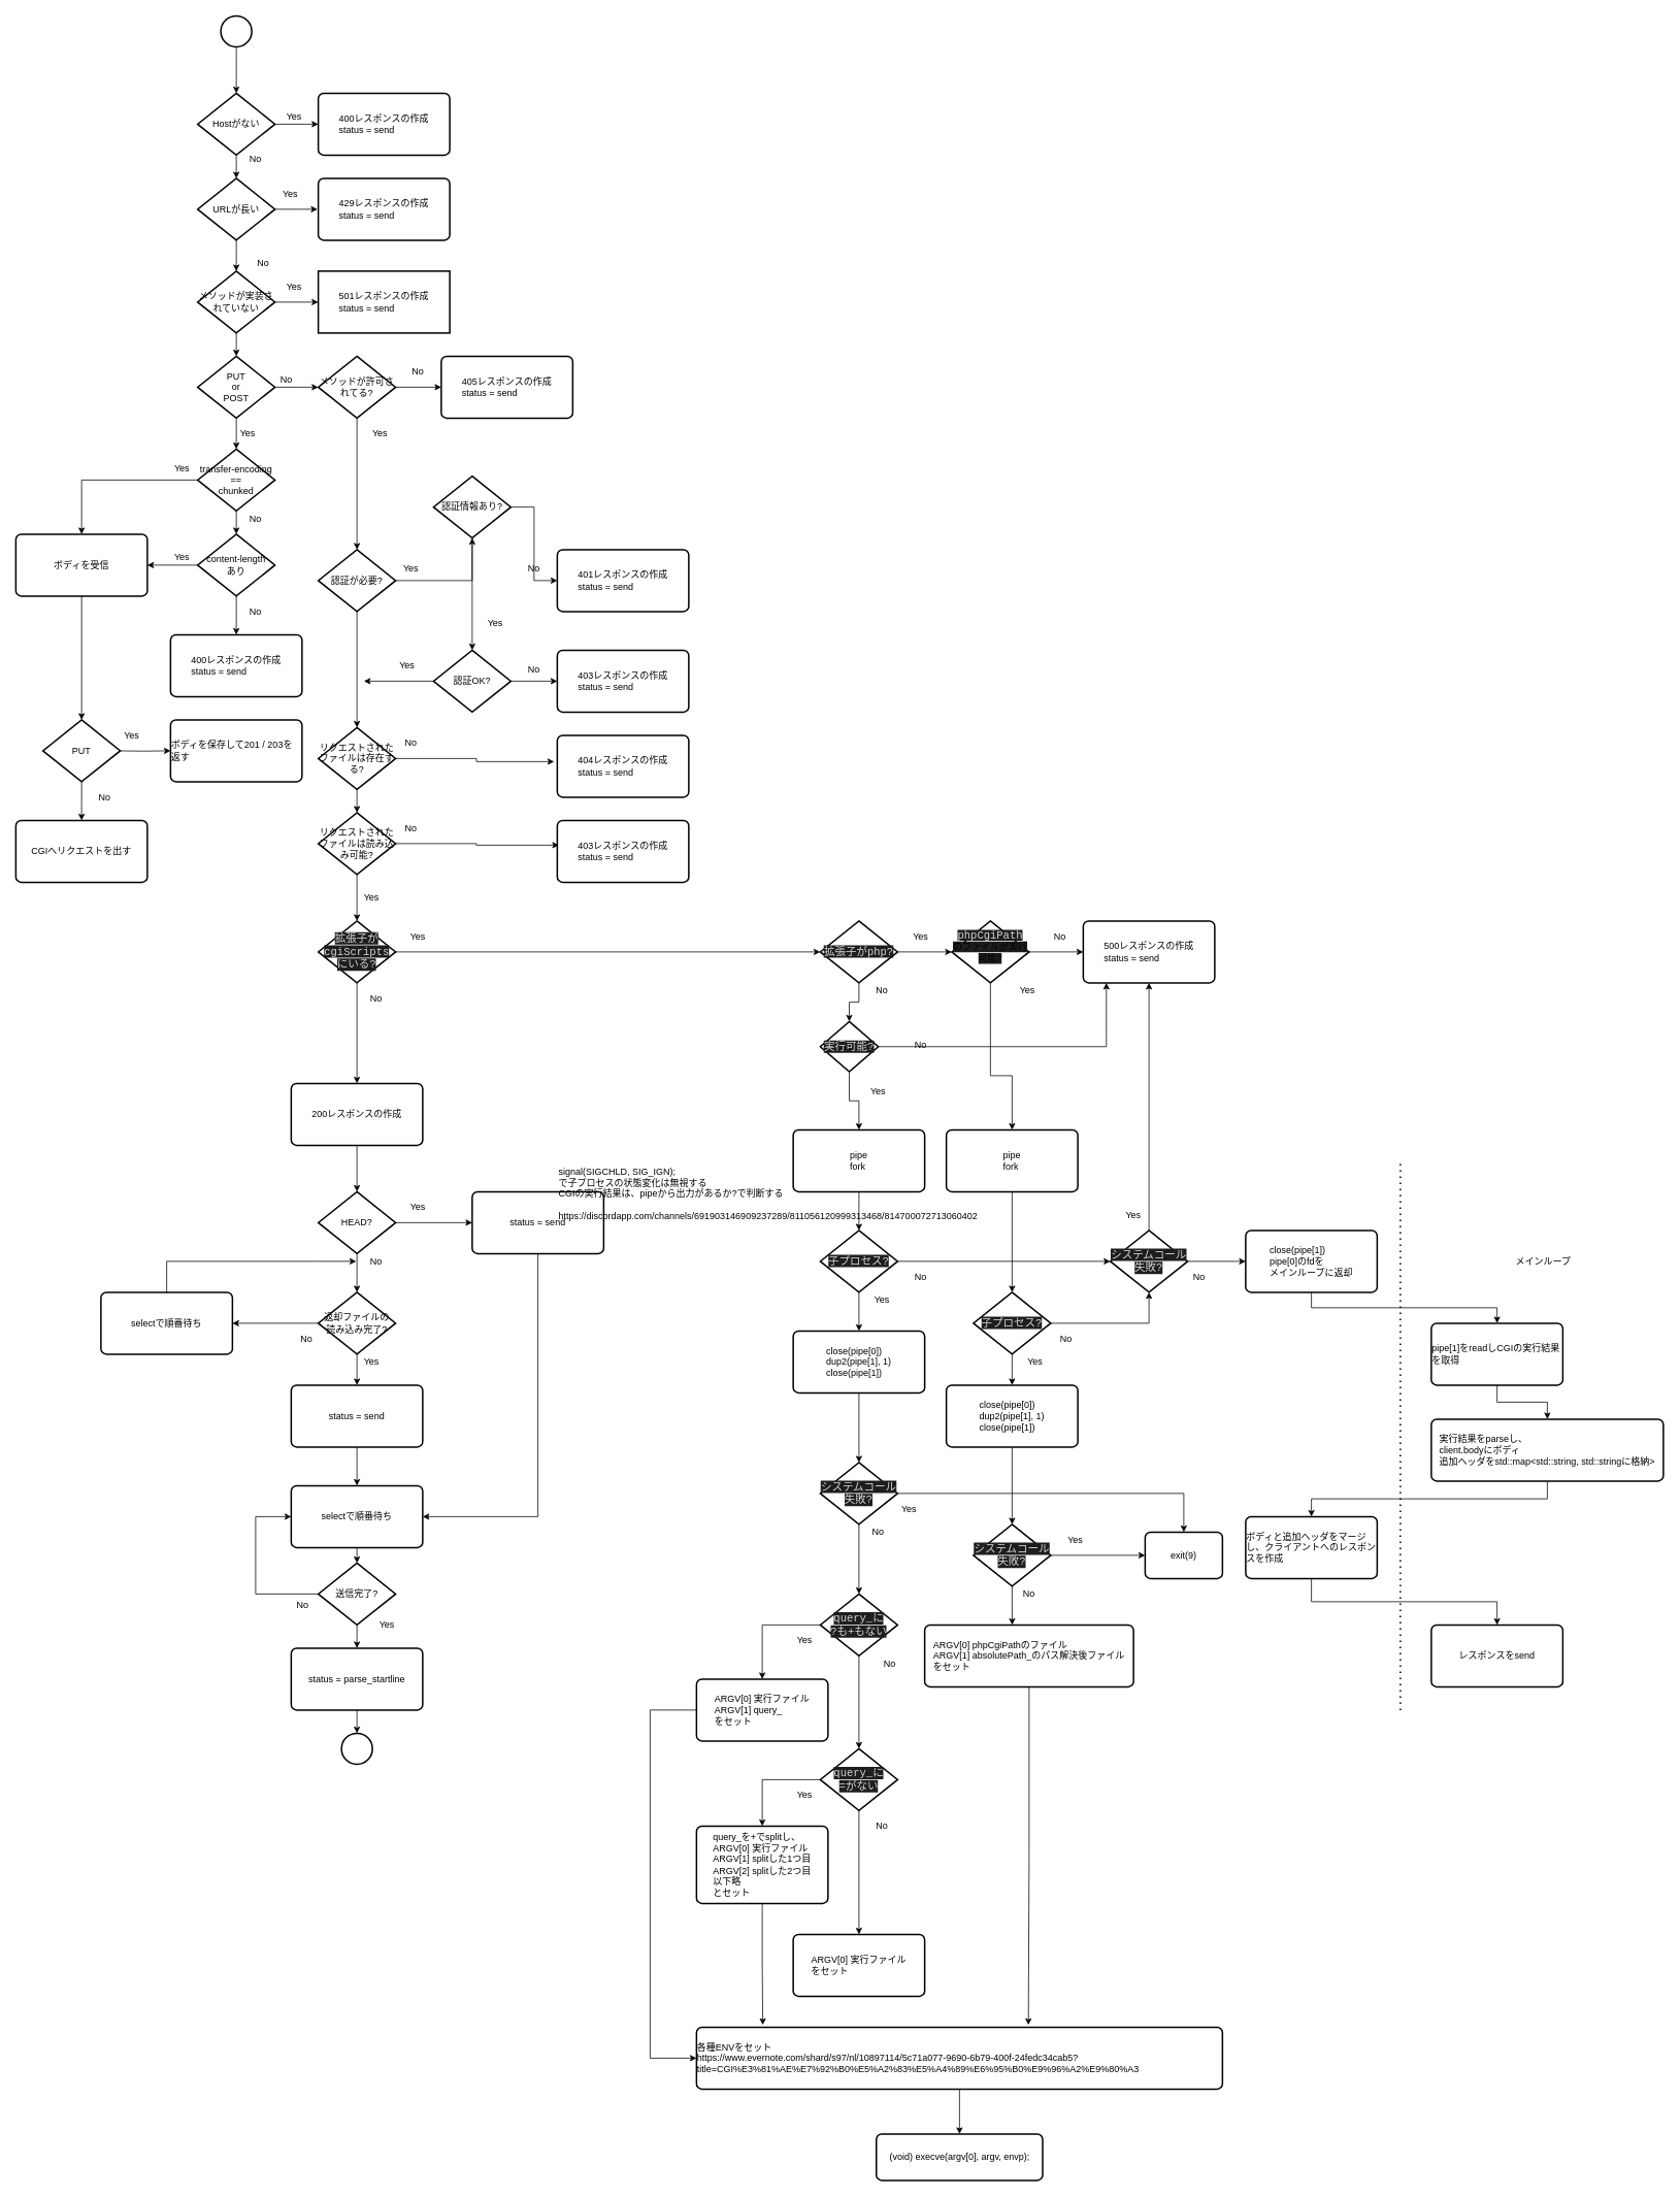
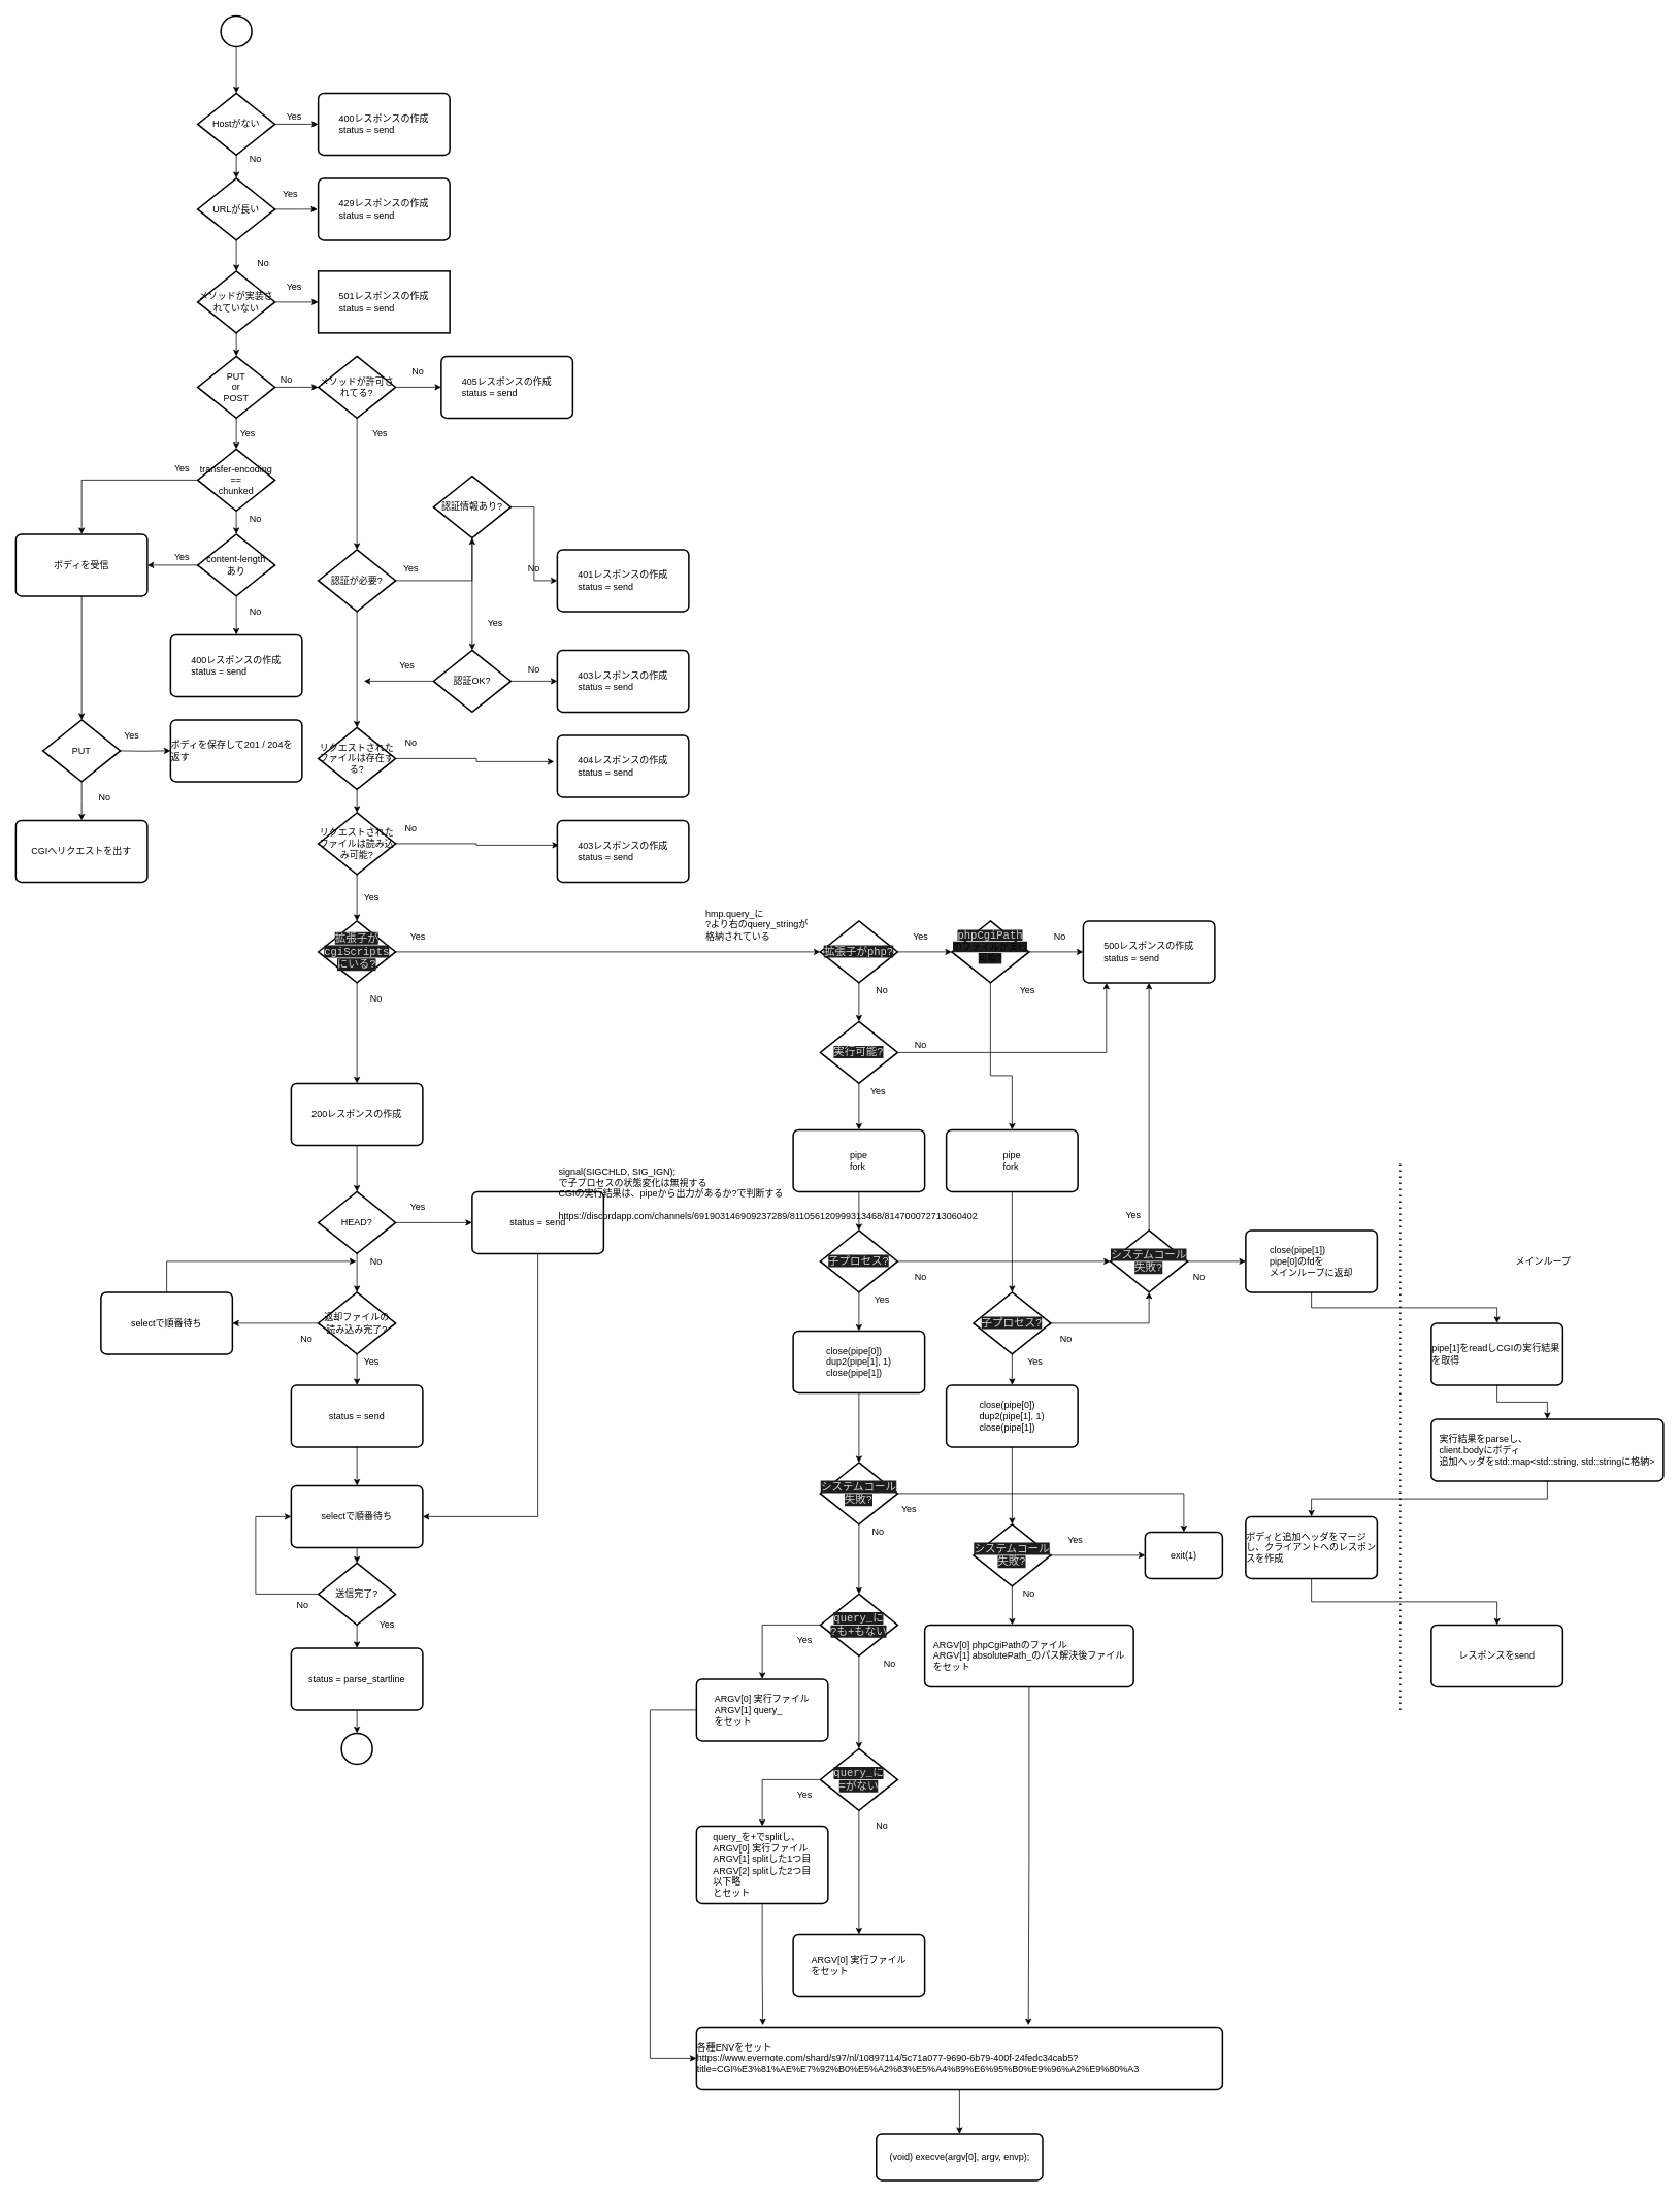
- <mxCell id="10" value="&lt;div style=&quot;text-align: left&quot;&gt;ボディを保存して201 / 203を返す&lt;/div&gt;" style="rounded=1;whiteSpace=wrap;html=1;absoluteArcSize=1;arcSize=14;strokeWidth=2;" parent="1" vertex="1"><mxGeometry x="220" y="930" width="170" height="80" as="geometry" /></mxCell>
+ <mxCell id="10" value="&lt;div style=&quot;text-align: left&quot;&gt;ボディを保存して201 / 204を返す&lt;/div&gt;" style="rounded=1;whiteSpace=wrap;html=1;absoluteArcSize=1;arcSize=14;strokeWidth=2;" parent="1" vertex="1"><mxGeometry x="220" y="930" width="170" height="80" as="geometry" /></mxCell>
+ <mxCell id="122" value="hmp.query_に&lt;br&gt;?より右のquery_stringが&lt;br&gt;格納されている" style="text;html=1;strokeColor=none;fillColor=none;align=left;verticalAlign=middle;whiteSpace=wrap;rounded=0;" parent="1" vertex="1"><mxGeometry x="910" y="1170" width="150" height="50" as="geometry" /></mxCell>
- <mxCell id="193" value="&lt;span style=&quot;background-color: rgb(30 , 30 , 30) ; color: rgb(212 , 212 , 212) ; font-family: &amp;#34;consolas&amp;#34; , &amp;#34;courier new&amp;#34; , monospace ; font-size: 14px&quot;&gt;実行可能?&lt;br&gt;&lt;/span&gt;" style="strokeWidth=2;html=1;shape=mxgraph.flowchart.decision;whiteSpace=wrap;" vertex="1" parent="1"><mxGeometry x="1060" y="1320" width="75" height="65" as="geometry" /></mxCell>
+ <mxCell id="193" value="&lt;span style=&quot;background-color: rgb(30 , 30 , 30) ; color: rgb(212 , 212 , 212) ; font-family: &amp;#34;consolas&amp;#34; , &amp;#34;courier new&amp;#34; , monospace ; font-size: 14px&quot;&gt;実行可能?&lt;br&gt;&lt;/span&gt;" style="strokeWidth=2;html=1;shape=mxgraph.flowchart.decision;whiteSpace=wrap;" vertex="1" parent="1"><mxGeometry x="1060" y="1320" width="100" height="80" as="geometry" /></mxCell>
- <mxCell id="176" value="&lt;div style=&quot;text-align: left&quot;&gt;exit(9)&lt;/div&gt;" style="rounded=1;whiteSpace=wrap;html=1;absoluteArcSize=1;arcSize=14;strokeWidth=2;" parent="1" vertex="1"><mxGeometry x="1480" y="1980" width="100" height="60" as="geometry" /></mxCell>
+ <mxCell id="176" value="&lt;div style=&quot;text-align: left&quot;&gt;exit(1)&lt;/div&gt;" style="rounded=1;whiteSpace=wrap;html=1;absoluteArcSize=1;arcSize=14;strokeWidth=2;" parent="1" vertex="1"><mxGeometry x="1480" y="1980" width="100" height="60" as="geometry" /></mxCell>
